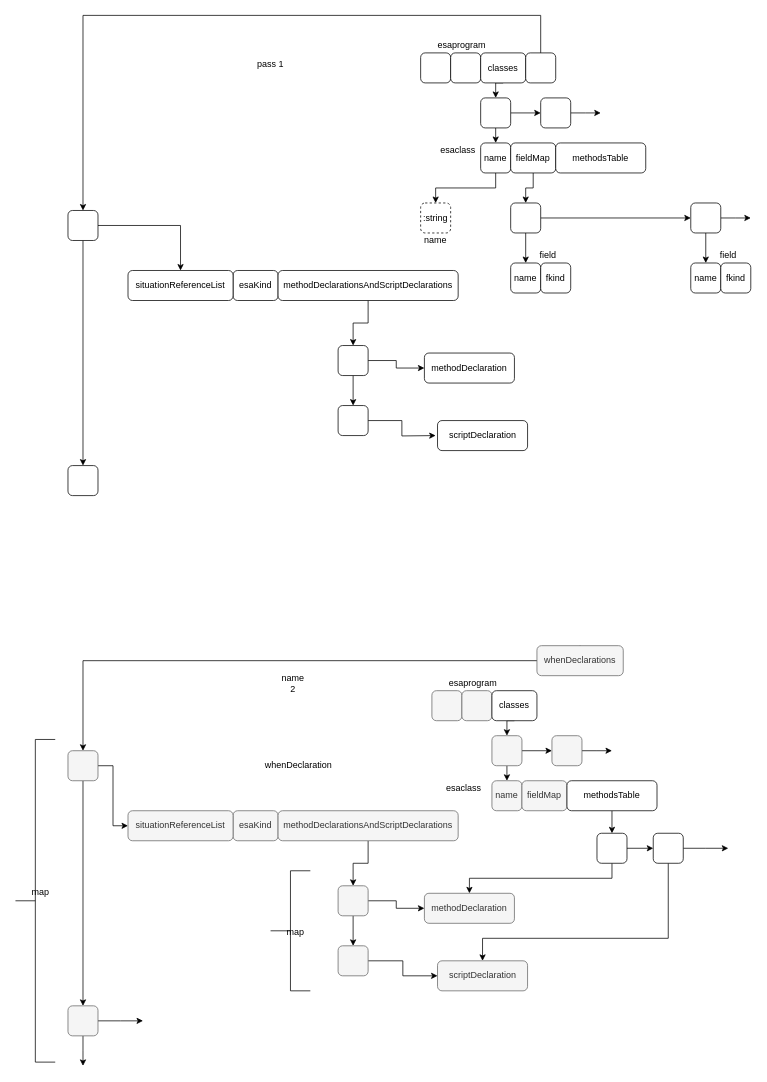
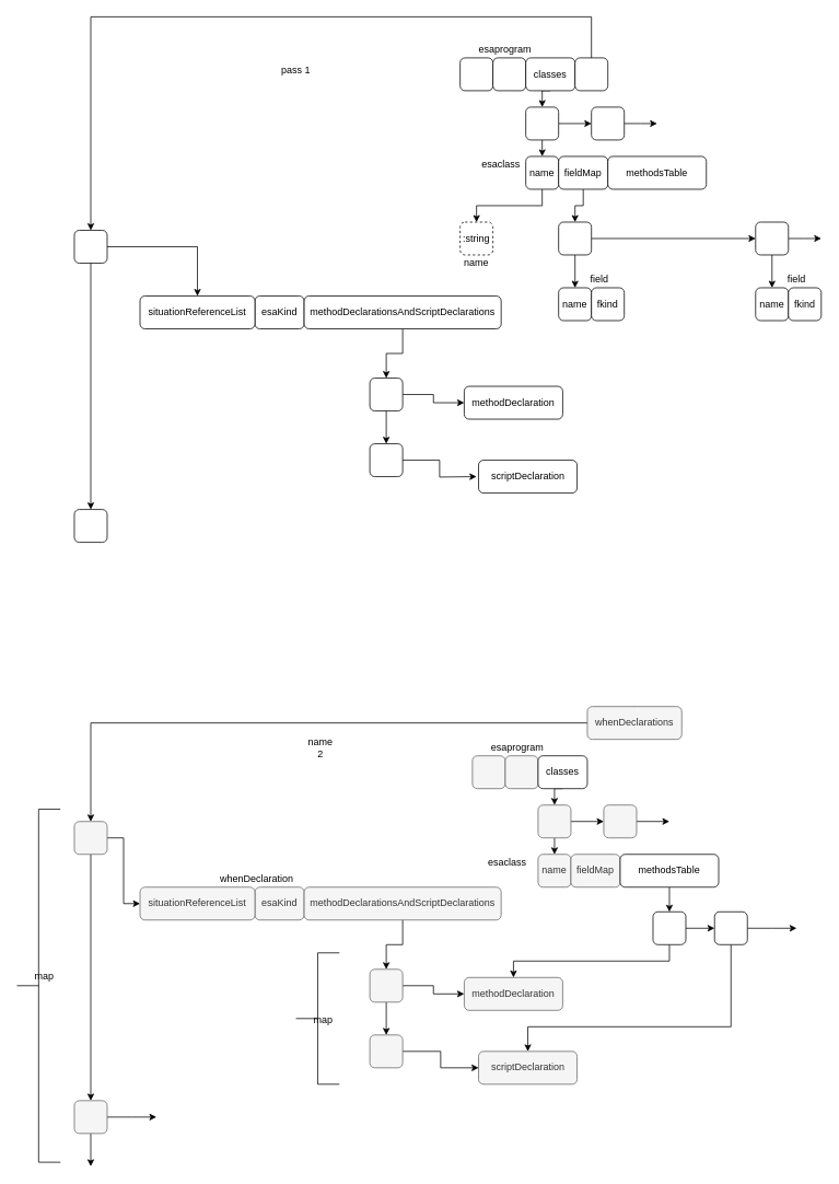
- <mxCell id="67" value="whenDeclaration" style="text;html=1;strokeColor=none;fillColor=none;align=center;verticalAlign=middle;whiteSpace=wrap;rounded=0;" parent="1" vertex="1"><mxGeometry x="345" y="1010" width="105" height="20" as="geometry" /></mxCell>
+ <mxCell id="67" value="whenDeclaration" style="text;html=1;strokeColor=none;fillColor=none;align=center;verticalAlign=middle;whiteSpace=wrap;rounded=0;" parent="1" vertex="1"><mxGeometry x="260" y="1060" width="105" height="20" as="geometry" /></mxCell>
